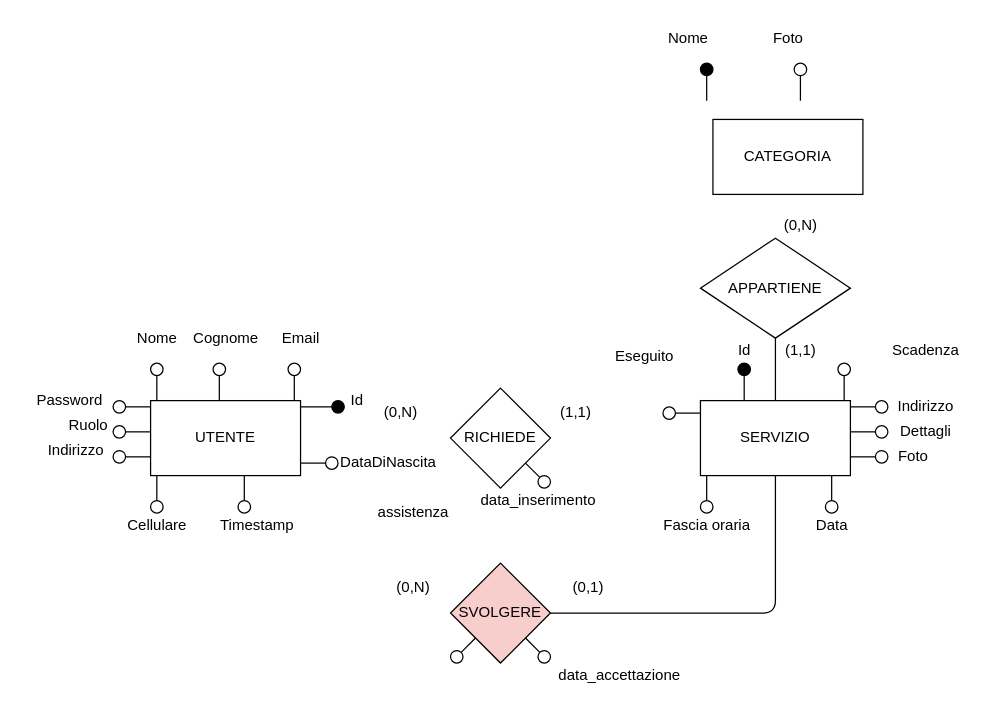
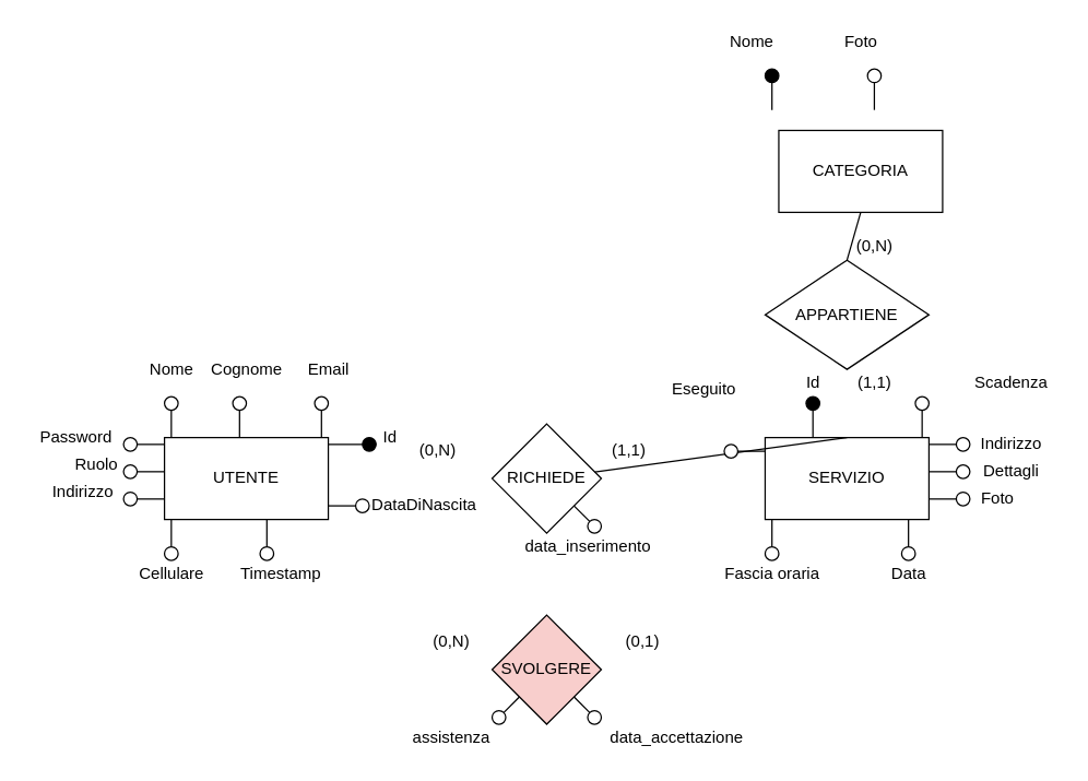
+ <mxCell id="9" value="" style="endArrow=none;html=1;entryX=0.5;entryY=1;entryDx=0;entryDy=0;exitX=0.5;exitY=0;exitDx=0;exitDy=0;" edge="1" parent="1" source="8" target="4"><mxGeometry width="50" height="50" relative="1" as="geometry"><mxPoint x="420" y="230" as="sourcePoint" /><mxPoint x="470" y="180" as="targetPoint" /></mxGeometry></mxCell>
- <mxCell id="10" value="" style="endArrow=none;html=1;entryX=0.5;entryY=1;entryDx=0;entryDy=0;exitX=0.5;exitY=0;exitDx=0;exitDy=0;" edge="1" parent="1" source="3" target="8"><mxGeometry width="50" height="50" relative="1" as="geometry"><mxPoint x="770" y="420" as="sourcePoint" /><mxPoint x="820" y="370" as="targetPoint" /></mxGeometry></mxCell>
+ <mxCell id="10" value="" style="endArrow=none;html=1;exitX=0.5;exitY=0;exitDx=0;exitDy=0;" edge="1" parent="1" source="3" target="5"><mxGeometry width="50" height="50" relative="1" as="geometry"><mxPoint x="770" y="420" as="sourcePoint" /><mxPoint x="820" y="370" as="targetPoint" /></mxGeometry></mxCell>
- <mxCell id="104" value="assistenza" style="text;html=1;align=center;verticalAlign=middle;resizable=0;points=[];autosize=1;" vertex="1" parent="1"><mxGeometry x="295" y="400" width="70" height="20" as="geometry" /></mxCell>
+ <mxCell id="104" value="assistenza" style="text;html=1;align=center;verticalAlign=middle;resizable=0;points=[];autosize=1;" vertex="1" parent="1"><mxGeometry x="295" y="530" width="70" height="20" as="geometry" /></mxCell>
- <mxCell id="14" value="" style="endArrow=none;html=1;entryX=0.5;entryY=1;entryDx=0;entryDy=0;exitX=1;exitY=0.5;exitDx=0;exitDy=0;" edge="1" parent="1" source="13" target="3"><mxGeometry width="50" height="50" relative="1" as="geometry"><mxPoint x="490" y="610" as="sourcePoint" /><mxPoint x="540" y="560" as="targetPoint" /><Array as="points"><mxPoint x="620" y="490" /></Array></mxGeometry></mxCell>
